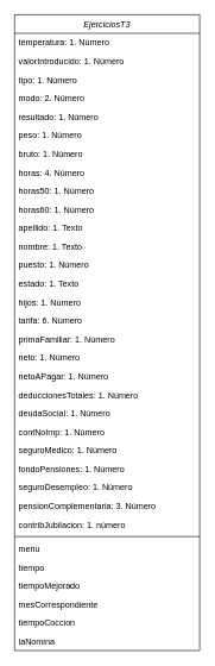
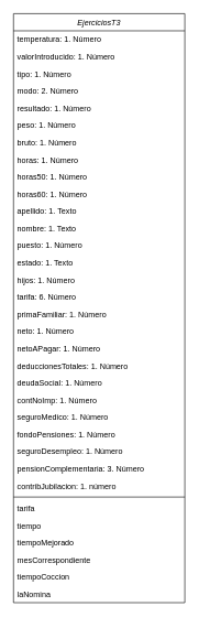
- <mxCell id="10" value="horas: 4. Número" style="text;strokeColor=none;fillColor=none;align=left;verticalAlign=middle;spacingLeft=4;spacingRight=4;overflow=hidden;rotatable=0;points=[[0,0.5],[1,0.5]];portConstraint=eastwest;" vertex="1" parent="2"><mxGeometry y="208" width="260" height="26" as="geometry" /></mxCell>
+ <mxCell id="10" value="horas: 1. Número" style="text;strokeColor=none;fillColor=none;align=left;verticalAlign=middle;spacingLeft=4;spacingRight=4;overflow=hidden;rotatable=0;points=[[0,0.5],[1,0.5]];portConstraint=eastwest;" vertex="1" parent="2"><mxGeometry y="208" width="260" height="26" as="geometry" /></mxCell>
- <mxCell id="31" value="menu" style="text;align=left;verticalAlign=top;spacingLeft=4;spacingRight=4;overflow=hidden;rotatable=0;points=[[0,0.5],[1,0.5]];portConstraint=eastwest;" parent="2" vertex="1"><mxGeometry y="736" width="260" height="26" as="geometry" /></mxCell>
+ <mxCell id="31" value="tarifa" style="text;align=left;verticalAlign=top;spacingLeft=4;spacingRight=4;overflow=hidden;rotatable=0;points=[[0,0.5],[1,0.5]];portConstraint=eastwest;" parent="2" vertex="1"><mxGeometry y="736" width="260" height="26" as="geometry" /></mxCell>
